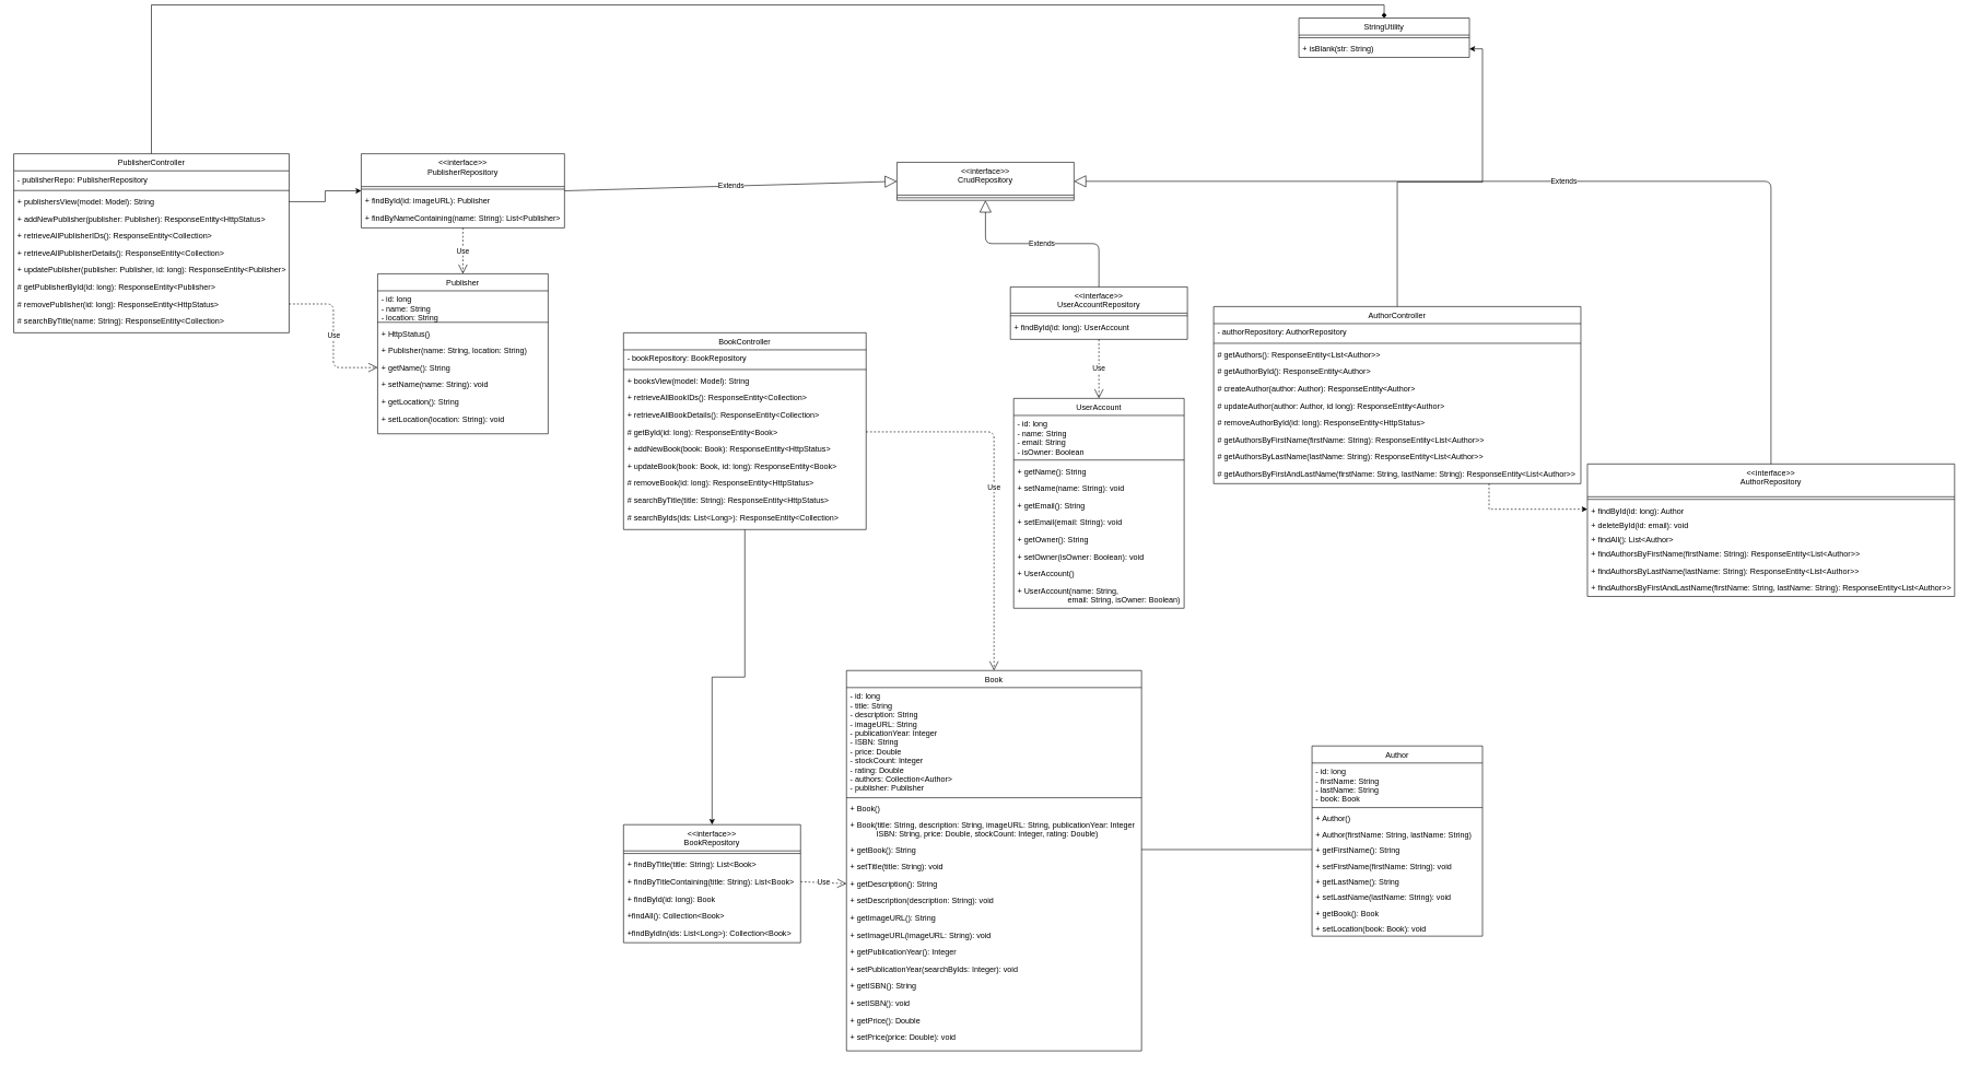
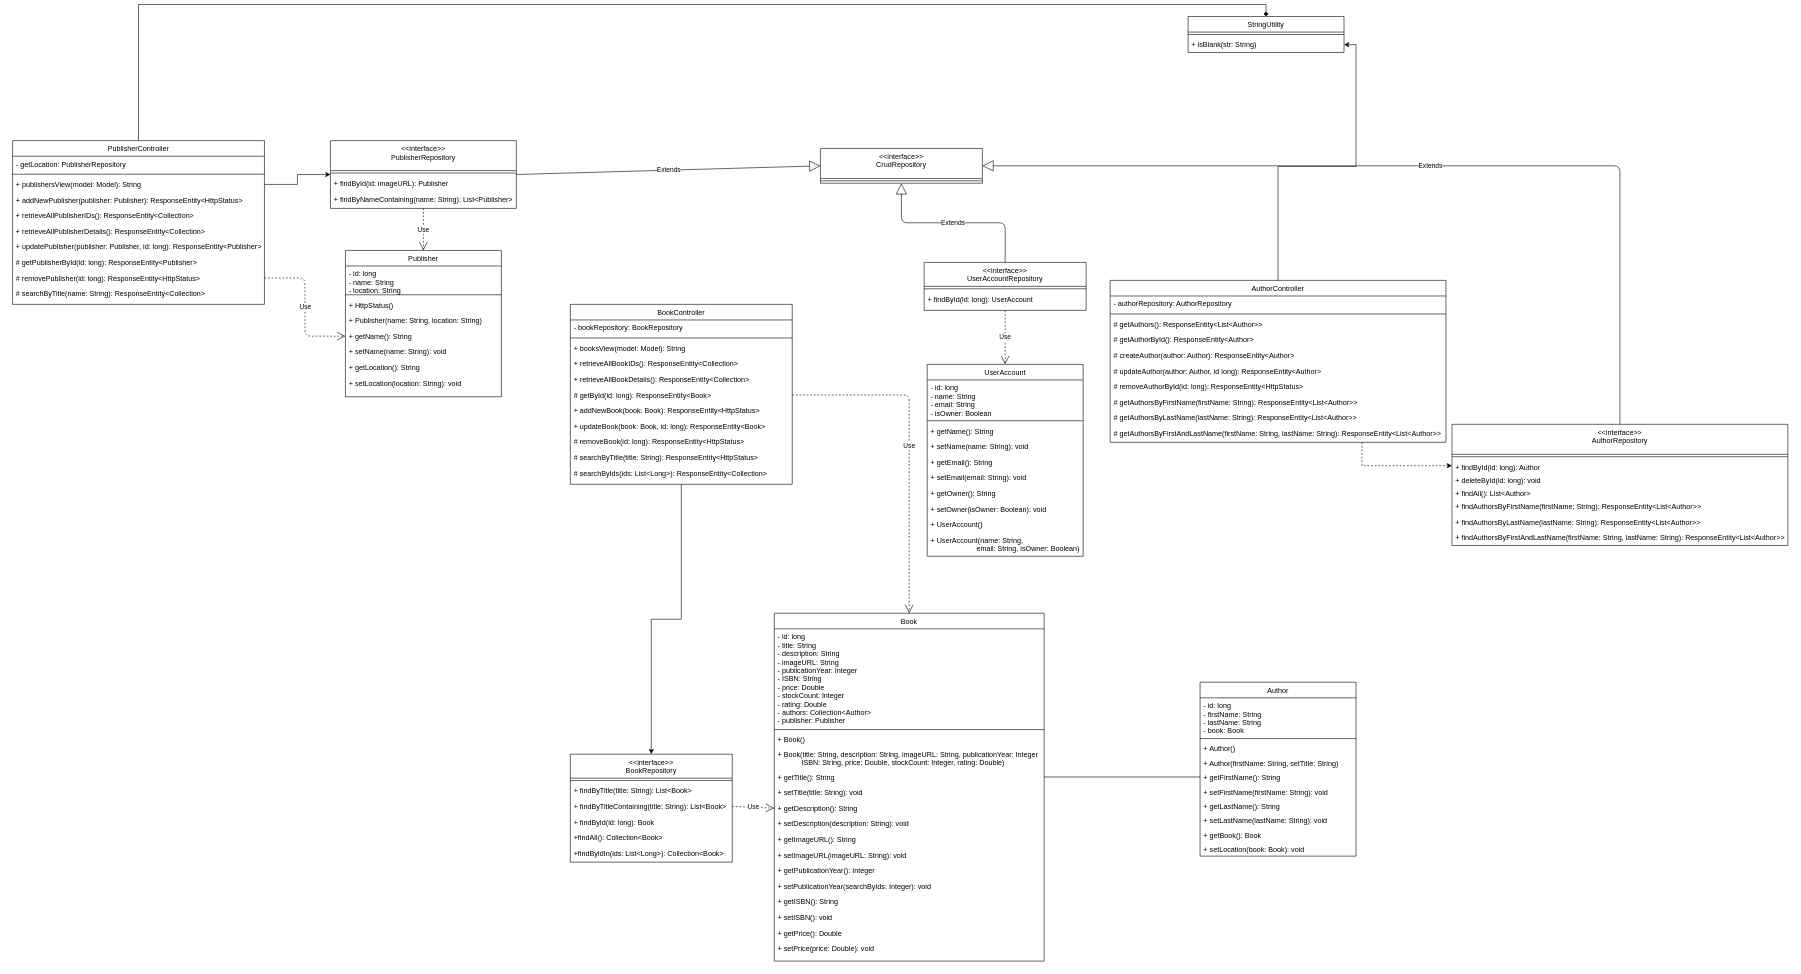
- <mxCell id="110" value="- publisherRepo: PublisherRepository" style="text;align=left;verticalAlign=top;spacingLeft=4;spacingRight=4;overflow=hidden;rotatable=0;points=[[0,0.5],[1,0.5]];portConstraint=eastwest;" vertex="1" parent="109"><mxGeometry y="26" width="420" height="26" as="geometry" /></mxCell>
+ <mxCell id="110" value="- getLocation: PublisherRepository" style="text;align=left;verticalAlign=top;spacingLeft=4;spacingRight=4;overflow=hidden;rotatable=0;points=[[0,0.5],[1,0.5]];portConstraint=eastwest;" vertex="1" parent="109"><mxGeometry y="26" width="420" height="26" as="geometry" /></mxCell>
- <mxCell id="97" value="+ deleteById(id: email): void" style="text;align=left;verticalAlign=top;spacingLeft=4;spacingRight=4;overflow=hidden;rotatable=0;points=[[0,0.5],[1,0.5]];portConstraint=eastwest;" parent="94" vertex="1"><mxGeometry y="80" width="560" height="22" as="geometry" /></mxCell>
+ <mxCell id="97" value="+ deleteById(id: long): void" style="text;align=left;verticalAlign=top;spacingLeft=4;spacingRight=4;overflow=hidden;rotatable=0;points=[[0,0.5],[1,0.5]];portConstraint=eastwest;" parent="94" vertex="1"><mxGeometry y="80" width="560" height="22" as="geometry" /></mxCell>
- <mxCell id="86" value="+ Author(firstName: String, lastName: String)" style="text;align=left;verticalAlign=top;spacingLeft=4;spacingRight=4;overflow=hidden;rotatable=0;points=[[0,0.5],[1,0.5]];portConstraint=eastwest;" parent="82" vertex="1"><mxGeometry y="122" width="260" height="24" as="geometry" /></mxCell>
+ <mxCell id="86" value="+ Author(firstName: String, setTitle: String)" style="text;align=left;verticalAlign=top;spacingLeft=4;spacingRight=4;overflow=hidden;rotatable=0;points=[[0,0.5],[1,0.5]];portConstraint=eastwest;" parent="82" vertex="1"><mxGeometry y="122" width="260" height="24" as="geometry" /></mxCell>
- <mxCell id="41" value="+ getBook(): String" style="text;align=left;verticalAlign=top;spacingLeft=4;spacingRight=4;overflow=hidden;rotatable=0;points=[[0,0.5],[1,0.5]];portConstraint=eastwest;" parent="36" vertex="1"><mxGeometry y="260" width="450" height="26" as="geometry" /></mxCell>
+ <mxCell id="41" value="+ getTitle(): String" style="text;align=left;verticalAlign=top;spacingLeft=4;spacingRight=4;overflow=hidden;rotatable=0;points=[[0,0.5],[1,0.5]];portConstraint=eastwest;" parent="36" vertex="1"><mxGeometry y="260" width="450" height="26" as="geometry" /></mxCell>
